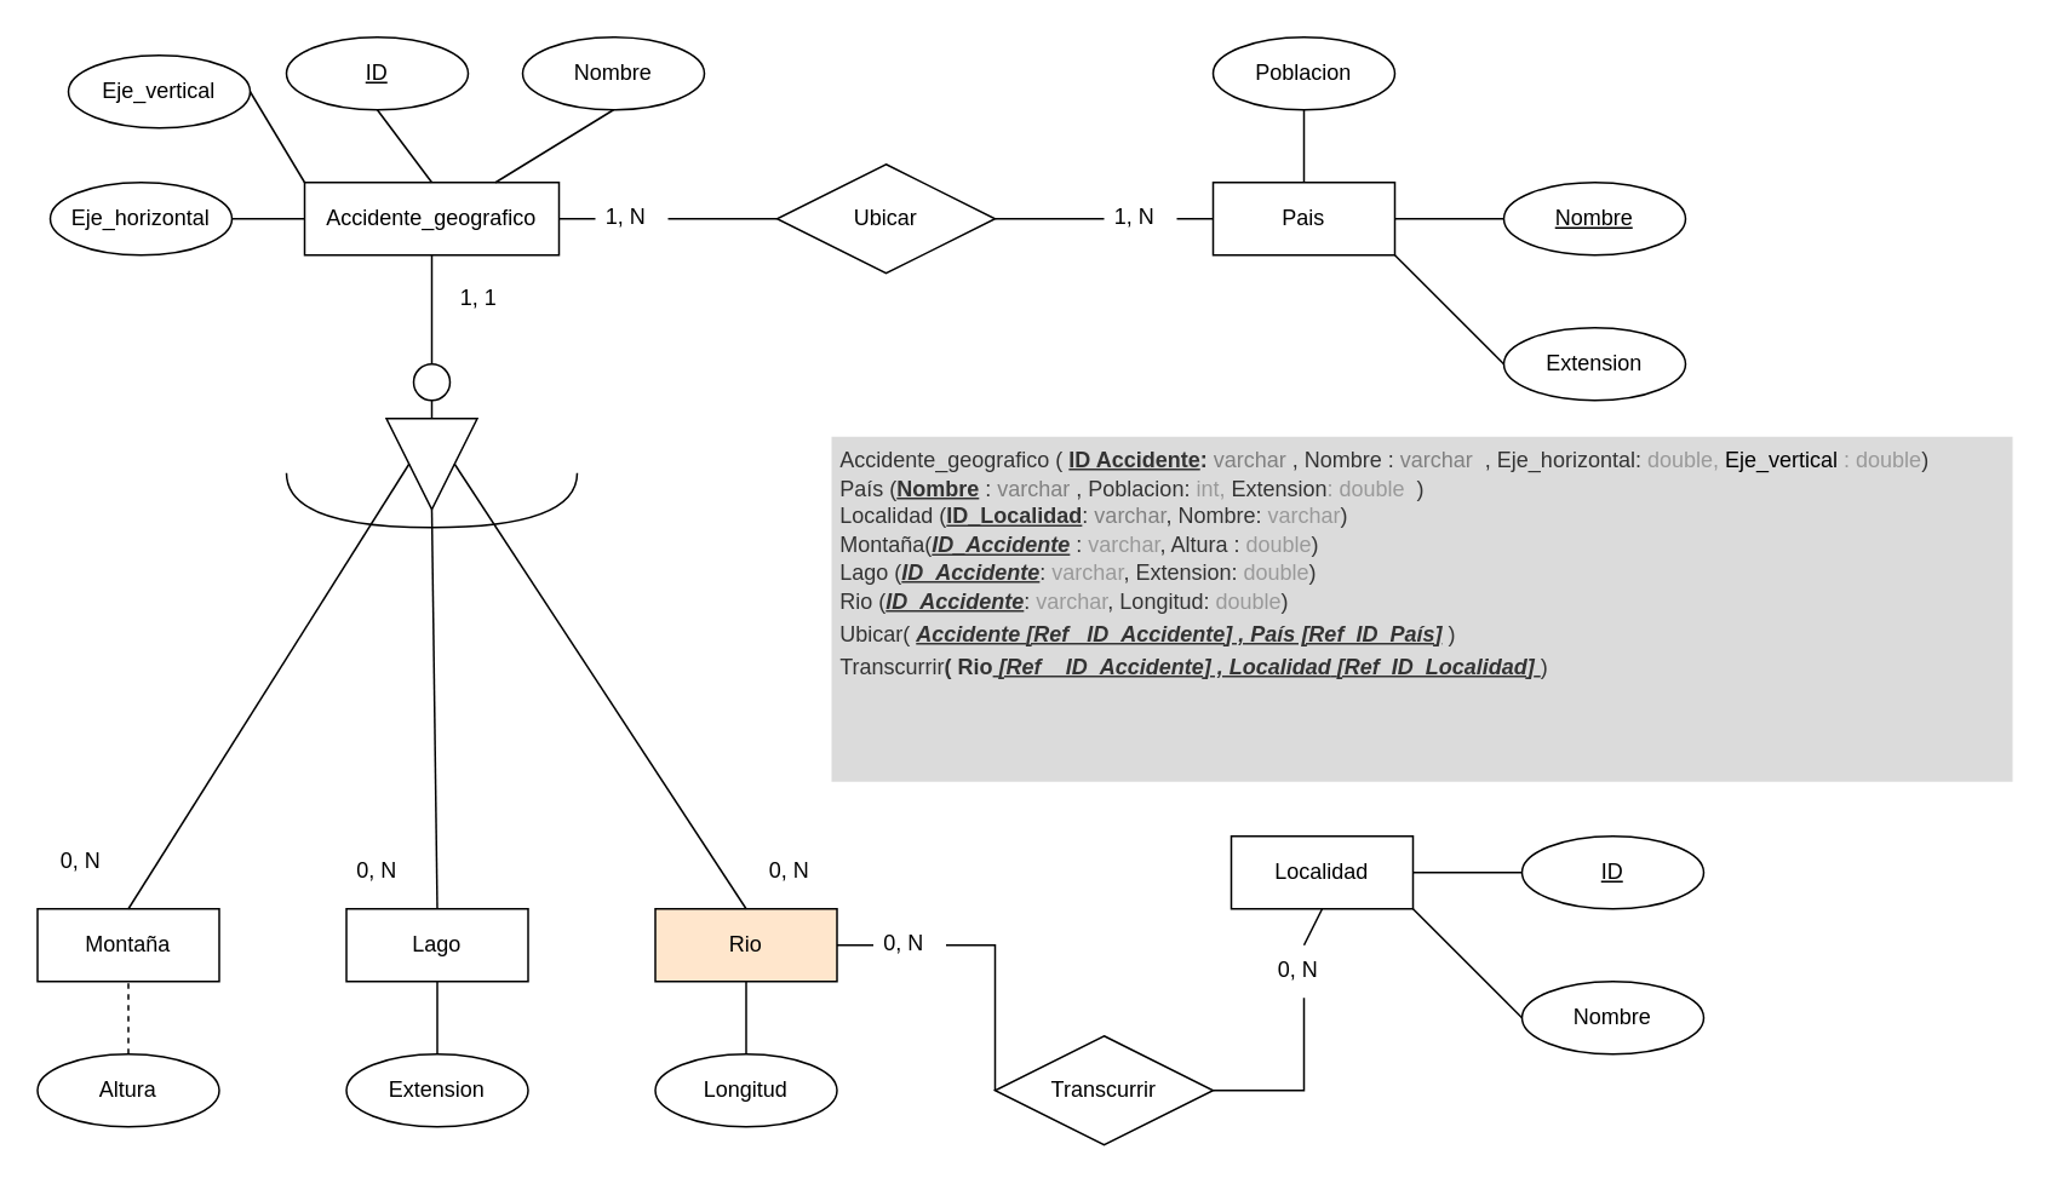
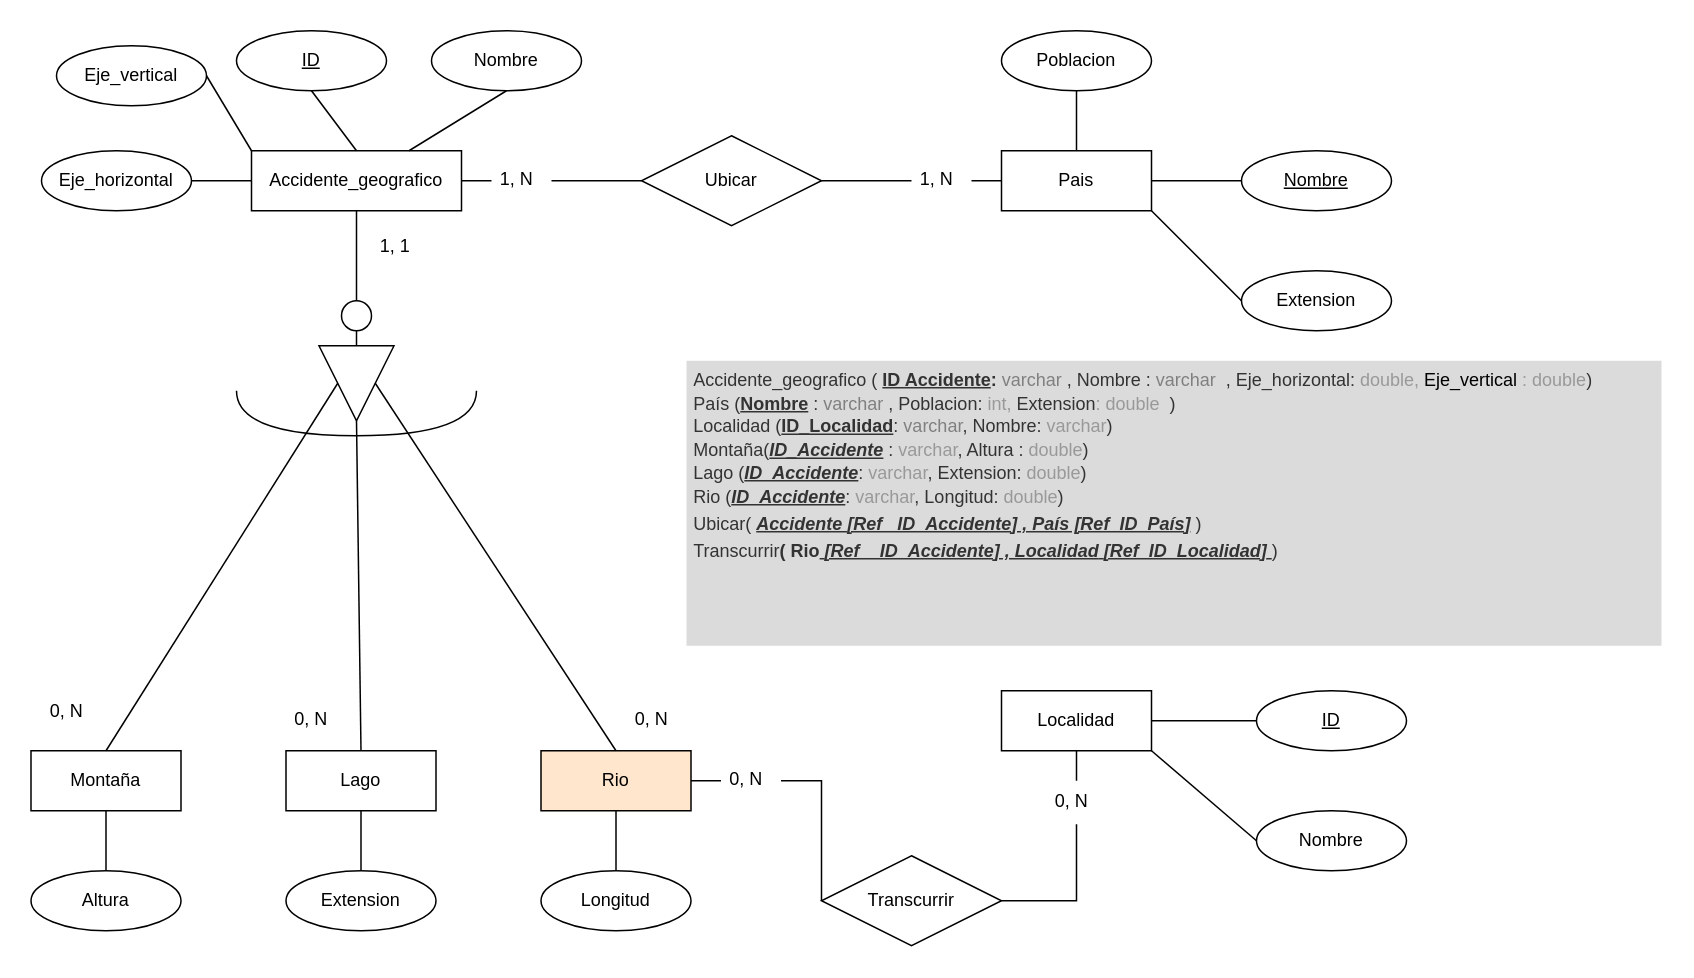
- <mxCell id="32" value="Localidad" style="whiteSpace=wrap;html=1;align=center;" parent="1" vertex="1"><mxGeometry x="677" y="460" width="100" height="40" as="geometry" /></mxCell>
+ <mxCell id="32" value="Localidad" style="whiteSpace=wrap;html=1;align=center;" parent="1" vertex="1"><mxGeometry x="667" y="460" width="100" height="40" as="geometry" /></mxCell>
- <mxCell id="48" value="" style="endArrow=none;html=1;rounded=0;exitX=0.5;exitY=0;exitDx=0;exitDy=0;entryX=0.5;entryY=1;entryDx=0;entryDy=0;dashed=1;" parent="1" source="15" target="14" edge="1"><mxGeometry relative="1" as="geometry"><mxPoint x="517" y="400" as="sourcePoint" /><mxPoint x="667" y="400" as="targetPoint" /></mxGeometry></mxCell>
+ <mxCell id="48" value="" style="endArrow=none;html=1;rounded=0;exitX=0.5;exitY=0;exitDx=0;exitDy=0;entryX=0.5;entryY=1;entryDx=0;entryDy=0;" parent="1" source="15" target="14" edge="1"><mxGeometry relative="1" as="geometry"><mxPoint x="517" y="400" as="sourcePoint" /><mxPoint x="667" y="400" as="targetPoint" /></mxGeometry></mxCell>
